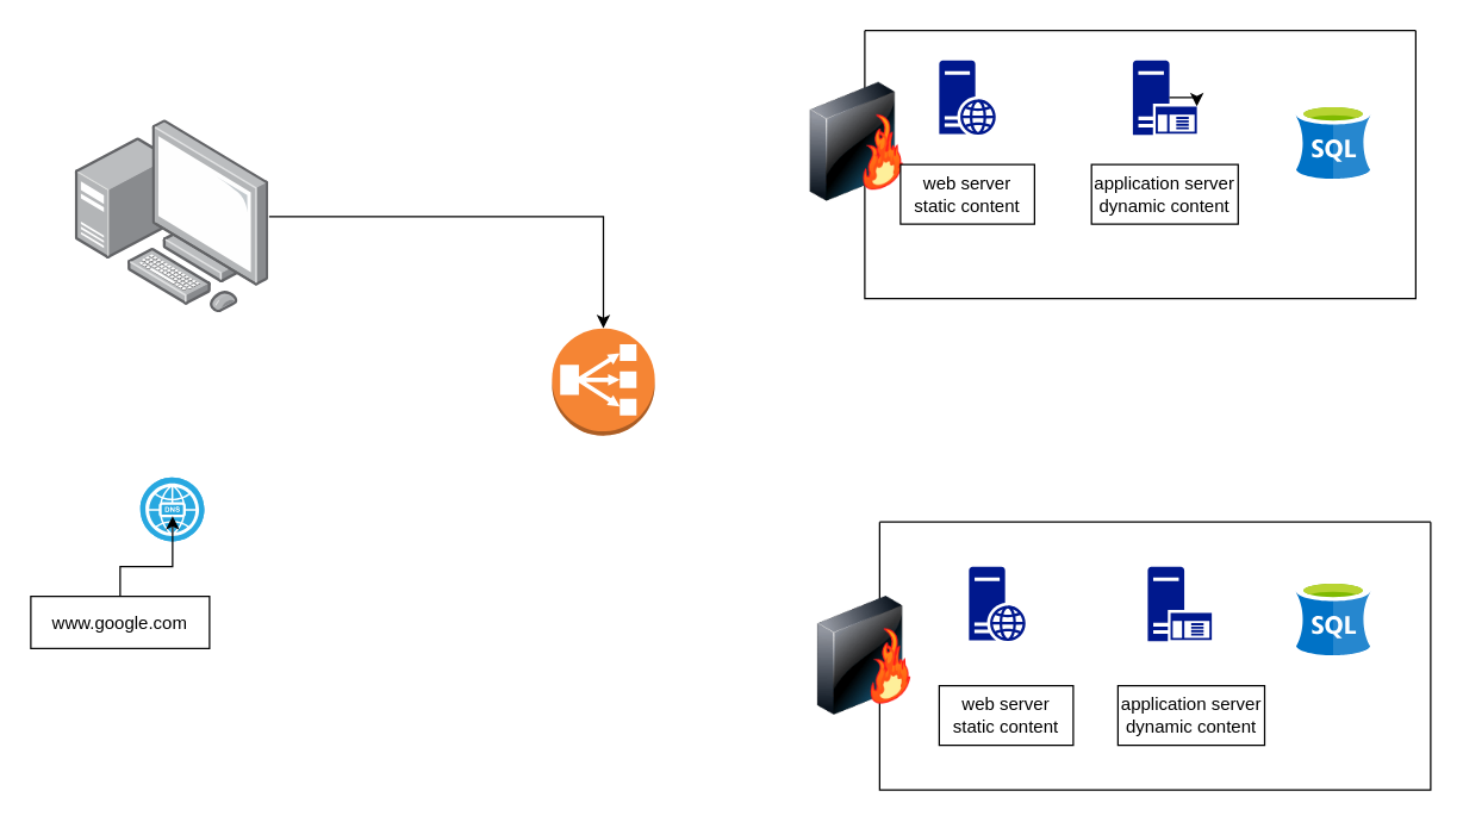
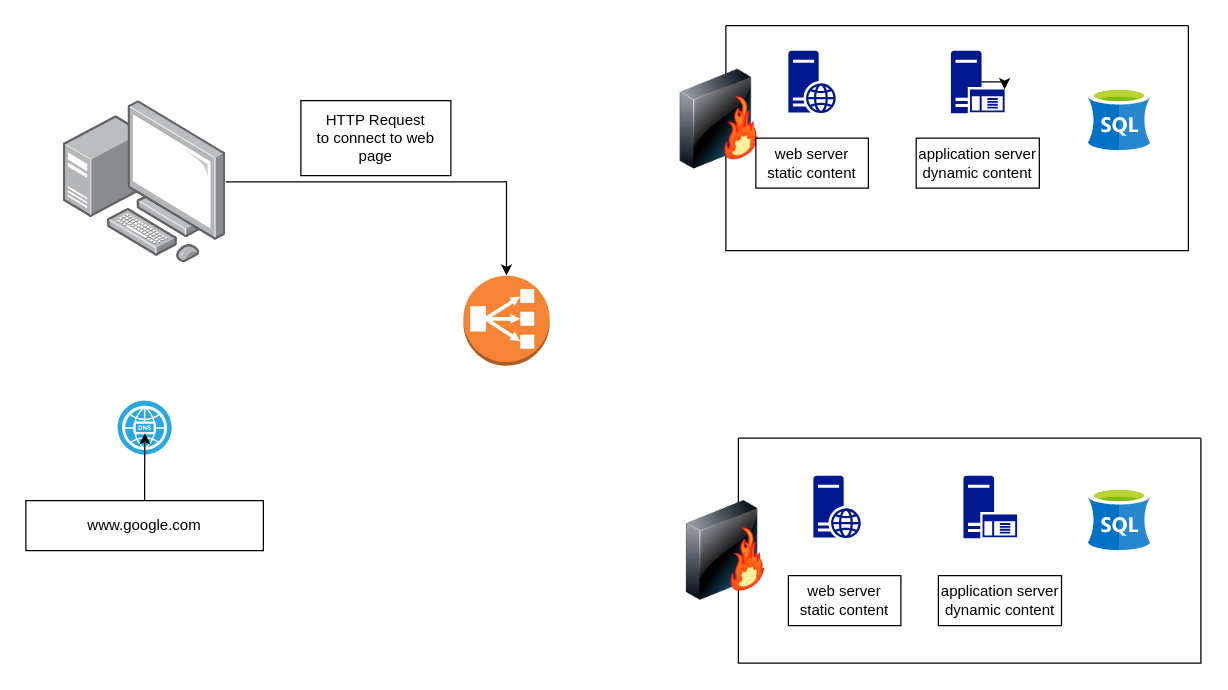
+ <mxCell id="22" value="HTTP Request&lt;br&gt;to connect to web page" style="rounded=0;whiteSpace=wrap;html=1;" vertex="1" parent="1"><mxGeometry x="240" y="80" width="120" height="60" as="geometry" /></mxCell>
- <mxCell id="21" value="www.google.com" style="rounded=0;whiteSpace=wrap;html=1;" vertex="1" parent="1"><mxGeometry x="20" y="400" width="120" height="35" as="geometry" /></mxCell>
+ <mxCell id="21" value="www.google.com" style="rounded=0;whiteSpace=wrap;html=1;" vertex="1" parent="1"><mxGeometry x="20" y="400" width="190" height="40" as="geometry" /></mxCell>
